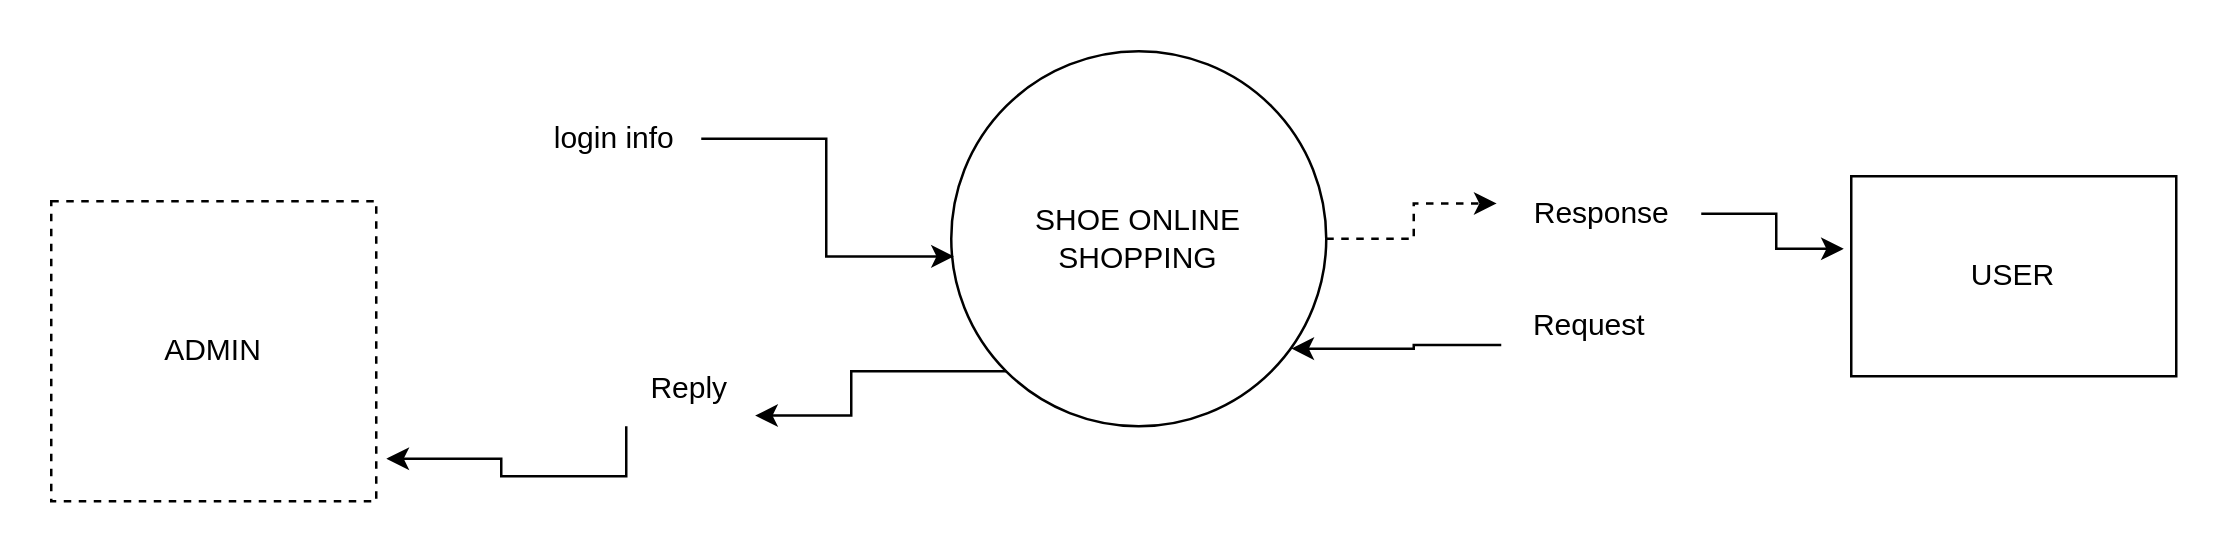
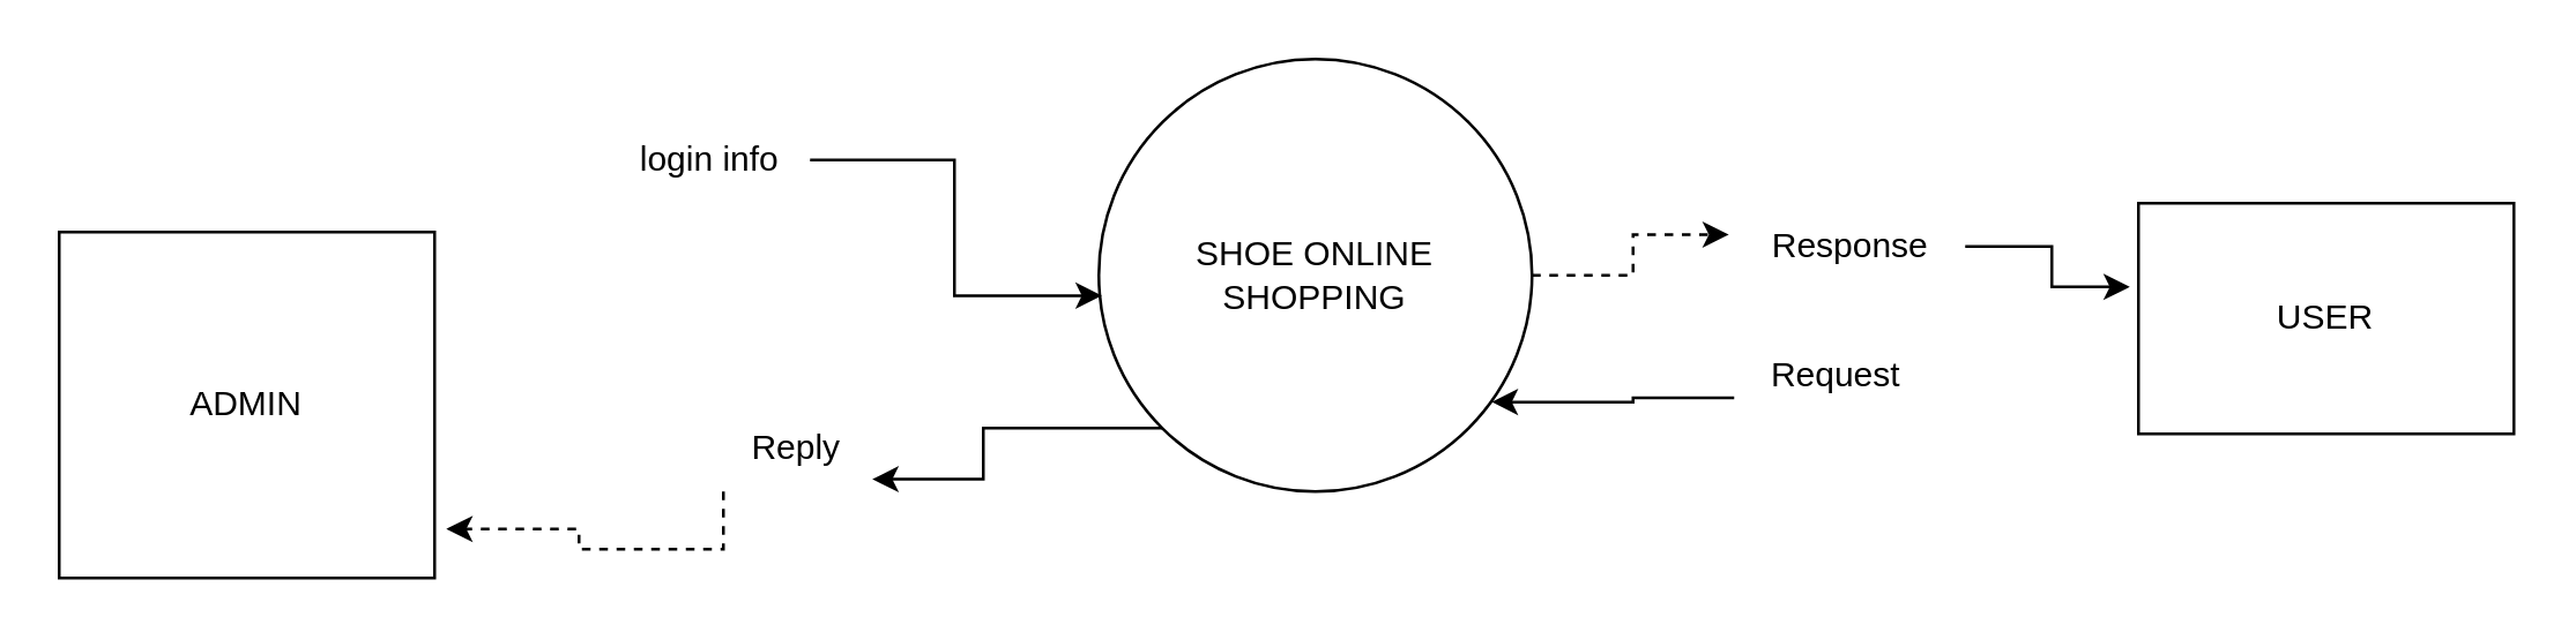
- <mxCell id="3" value="ADMIN" style="html=1;dashed=1;whiteSpace=wrap;" vertex="1" parent="1"><mxGeometry x="20" y="80" width="130" height="120" as="geometry" /></mxCell>
+ <mxCell id="3" value="ADMIN" style="html=1;dashed=0;whiteSpace=wrap;" vertex="1" parent="1"><mxGeometry x="20" y="80" width="130" height="120" as="geometry" /></mxCell>
- <mxCell id="5" style="edgeStyle=orthogonalEdgeStyle;rounded=0;orthogonalLoop=1;jettySize=auto;html=1;exitX=0;exitY=1;exitDx=0;exitDy=0;entryX=1.031;entryY=0.858;entryDx=0;entryDy=0;entryPerimeter=0;" edge="1" parent="1" source="14" target="3"><mxGeometry relative="1" as="geometry" /></mxCell>
+ <mxCell id="5" style="edgeStyle=orthogonalEdgeStyle;rounded=0;orthogonalLoop=1;jettySize=auto;html=1;exitX=0;exitY=1;exitDx=0;exitDy=0;entryX=1.031;entryY=0.858;entryDx=0;entryDy=0;entryPerimeter=0;dashed=1;" edge="1" parent="1" source="14" target="3"><mxGeometry relative="1" as="geometry" /></mxCell>
